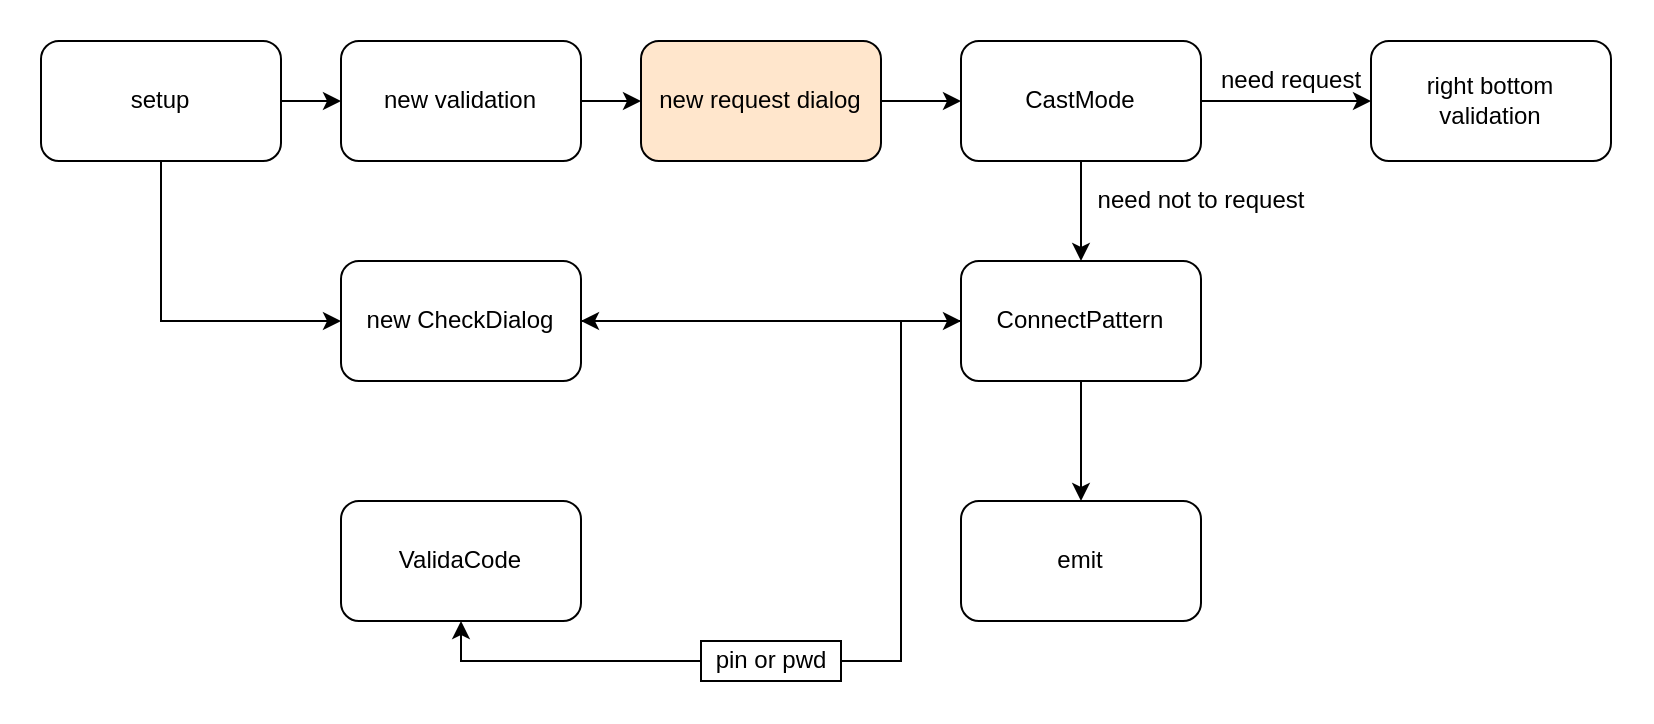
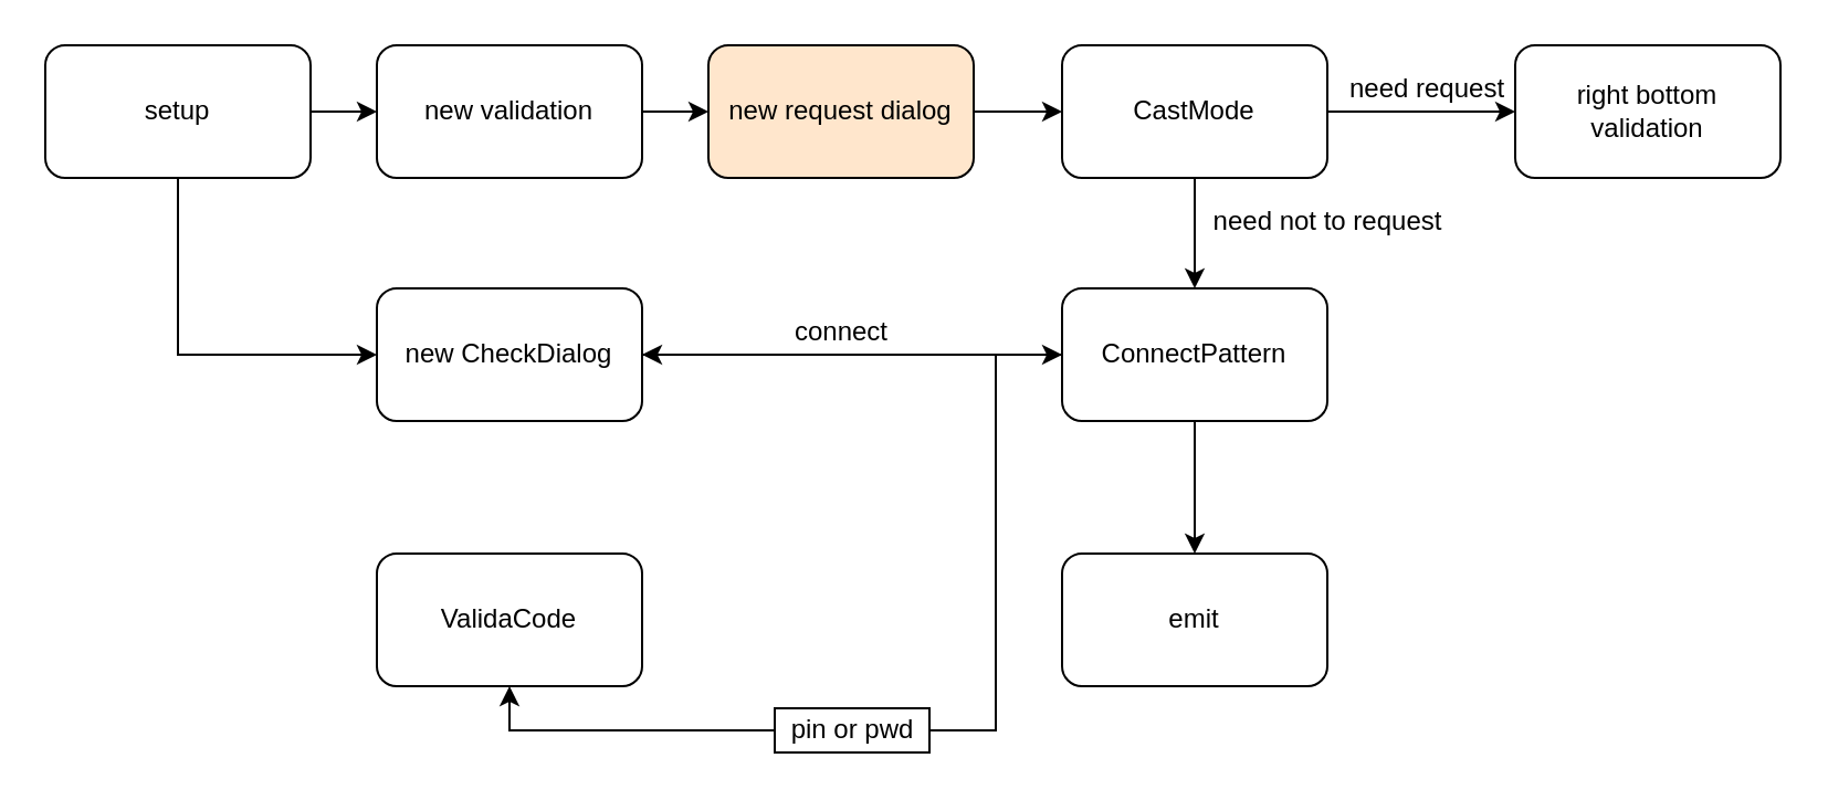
+ <mxCell id="23" value="connect" style="text;html=1;align=center;verticalAlign=middle;resizable=0;points=[];autosize=1;strokeColor=none;fillColor=none;" vertex="1" parent="1"><mxGeometry x="350" y="140" width="60" height="20" as="geometry" /></mxCell>
